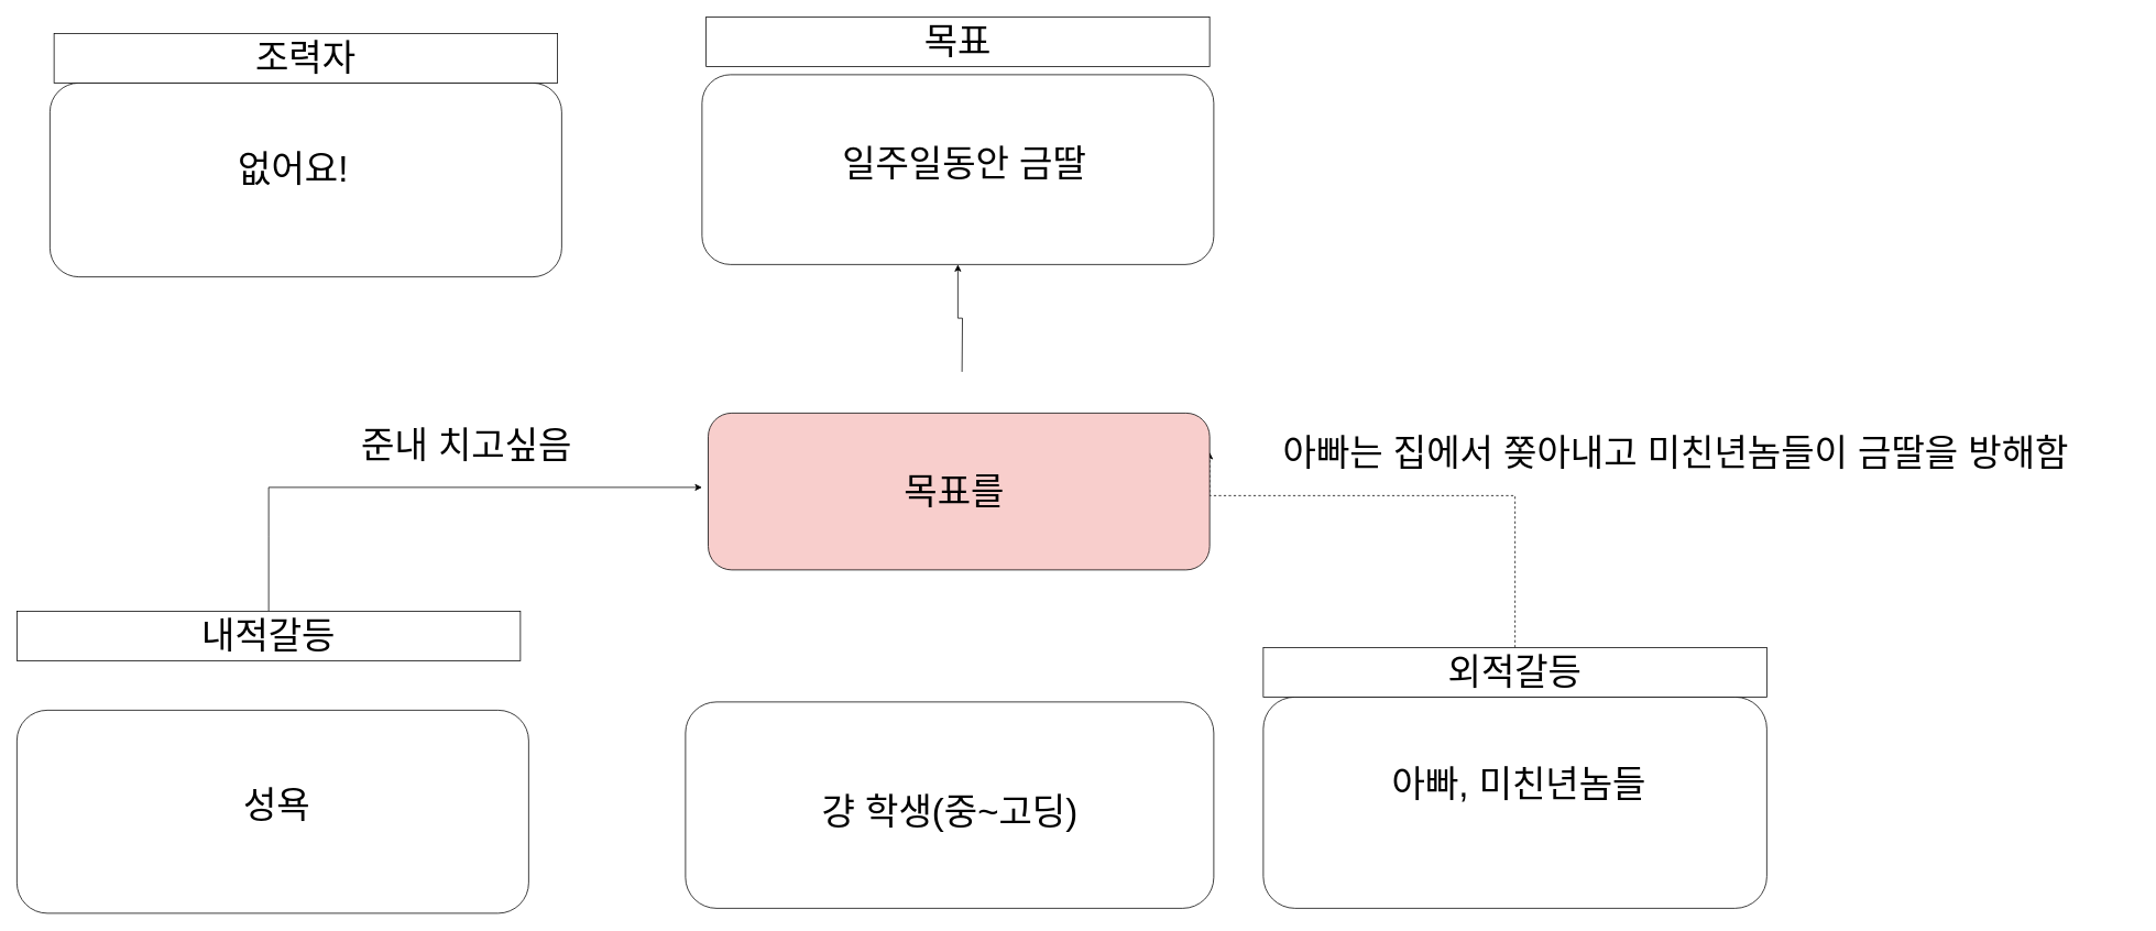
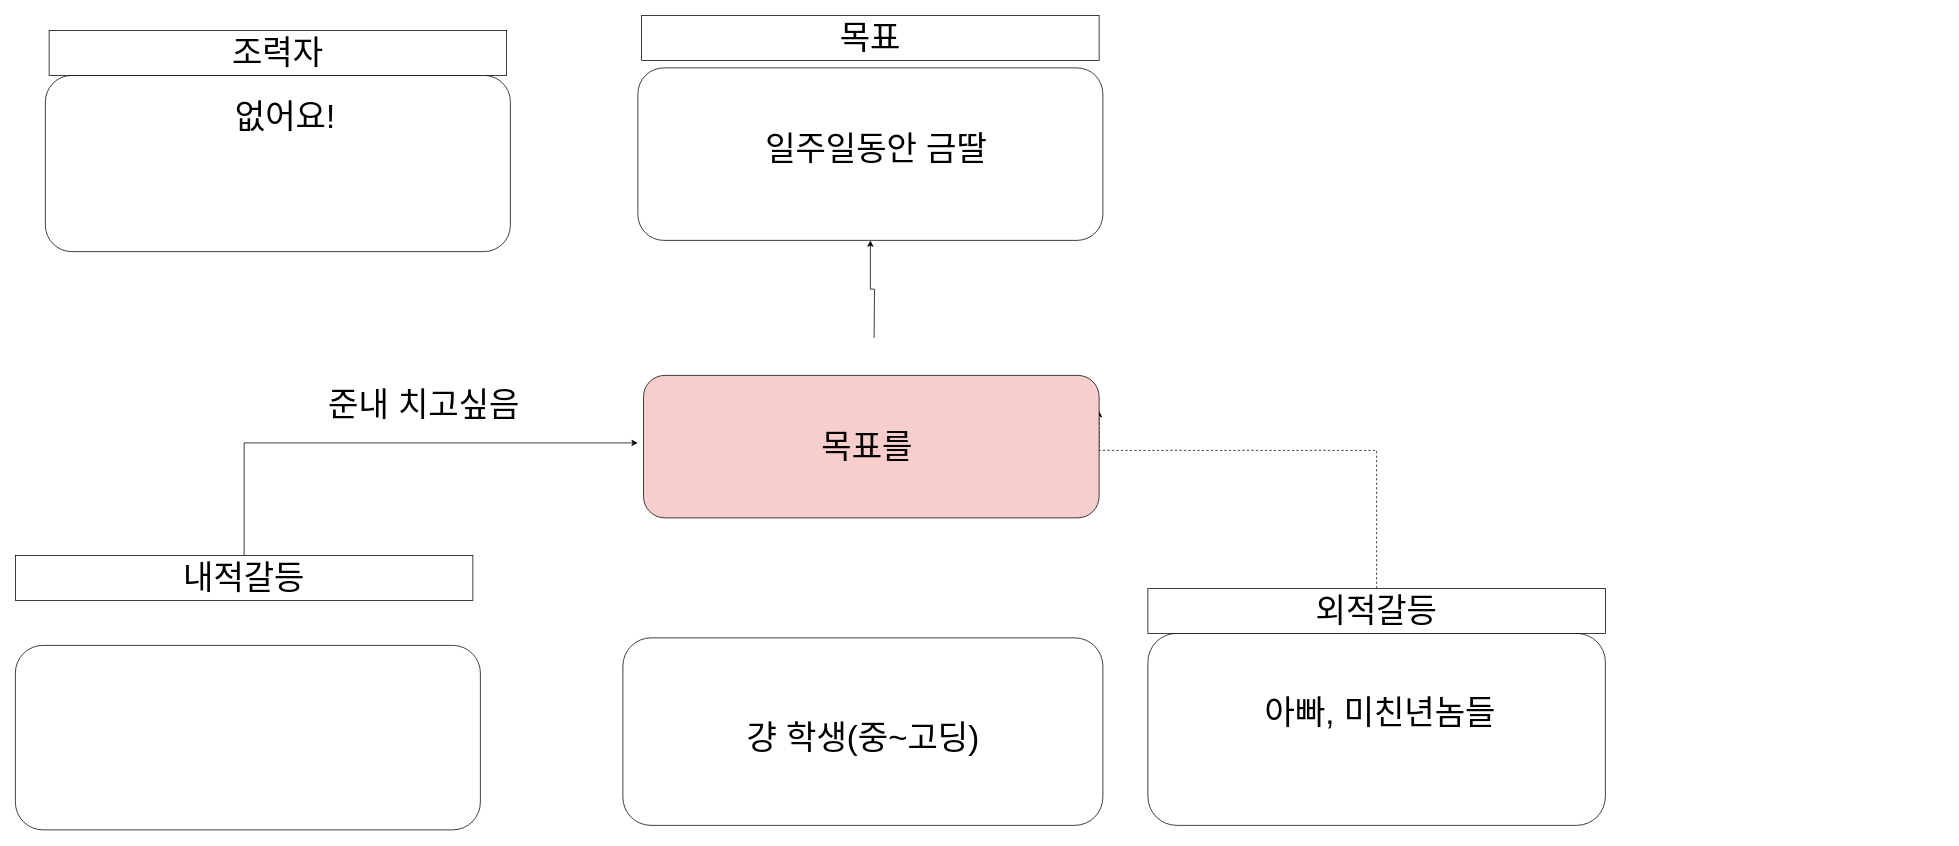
- <mxCell id="10" value="&lt;font style=&quot;font-size: 44px&quot;&gt;없어요!&lt;/font&gt;" style="text;html=1;strokeColor=none;fillColor=none;align=center;verticalAlign=middle;whiteSpace=wrap;rounded=0;" vertex="1" parent="1"><mxGeometry x="280" y="157.5" width="150" height="95" as="geometry" /></mxCell>
+ <mxCell id="10" value="&lt;font style=&quot;font-size: 44px&quot;&gt;없어요!&lt;/font&gt;" style="text;html=1;strokeColor=none;fillColor=none;align=center;verticalAlign=middle;whiteSpace=wrap;rounded=0;" vertex="1" parent="1"><mxGeometry x="305" y="107.5" width="150" height="95" as="geometry" /></mxCell>
- <mxCell id="21" value="&lt;span style=&quot;font-size: 44px&quot;&gt;아빠는 집에서 쫒아내고 미친년놈들이 금딸을 방해함&lt;/span&gt;" style="text;html=1;strokeColor=none;fillColor=none;align=center;verticalAlign=middle;whiteSpace=wrap;rounded=0;" vertex="1" parent="1"><mxGeometry x="1470" y="500" width="1120" height="98.75" as="geometry" /></mxCell>
- <mxCell id="8" value="&lt;span style=&quot;font-size: 44px&quot;&gt;성욕&lt;/span&gt;" style="text;html=1;strokeColor=none;fillColor=none;align=center;verticalAlign=middle;whiteSpace=wrap;rounded=0;" vertex="1" parent="1"><mxGeometry x="240" y="904" width="190" height="142" as="geometry" /></mxCell>
